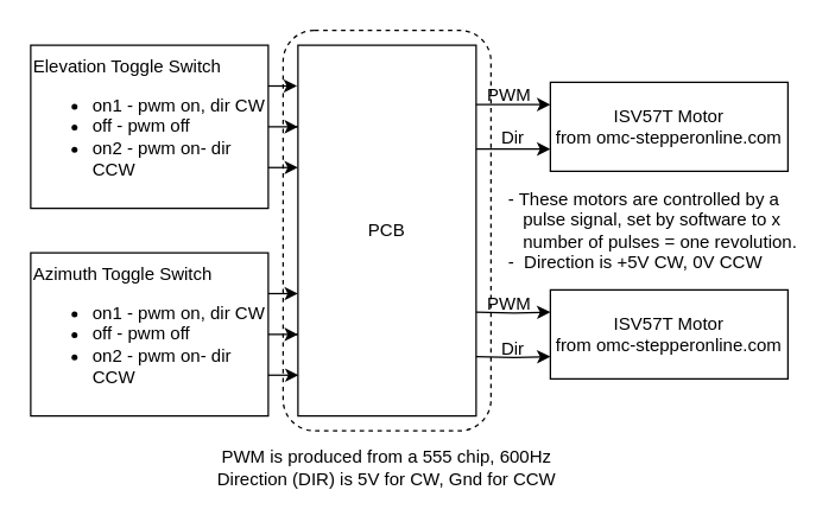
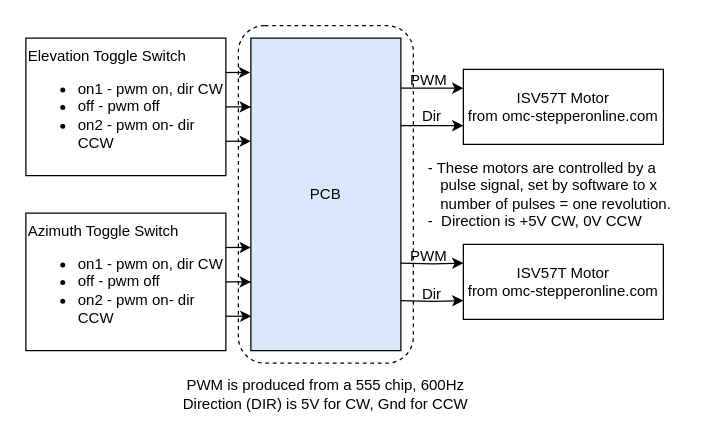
- <mxCell id="5" value="PCB" style="rounded=0;whiteSpace=wrap;html=1;" vertex="1" parent="1"><mxGeometry x="200" y="30" width="120" height="250" as="geometry" /></mxCell>
+ <mxCell id="5" value="PCB" style="rounded=0;whiteSpace=wrap;html=1;fillColor=#dae8fc;" vertex="1" parent="1"><mxGeometry x="200" y="30" width="120" height="250" as="geometry" /></mxCell>
